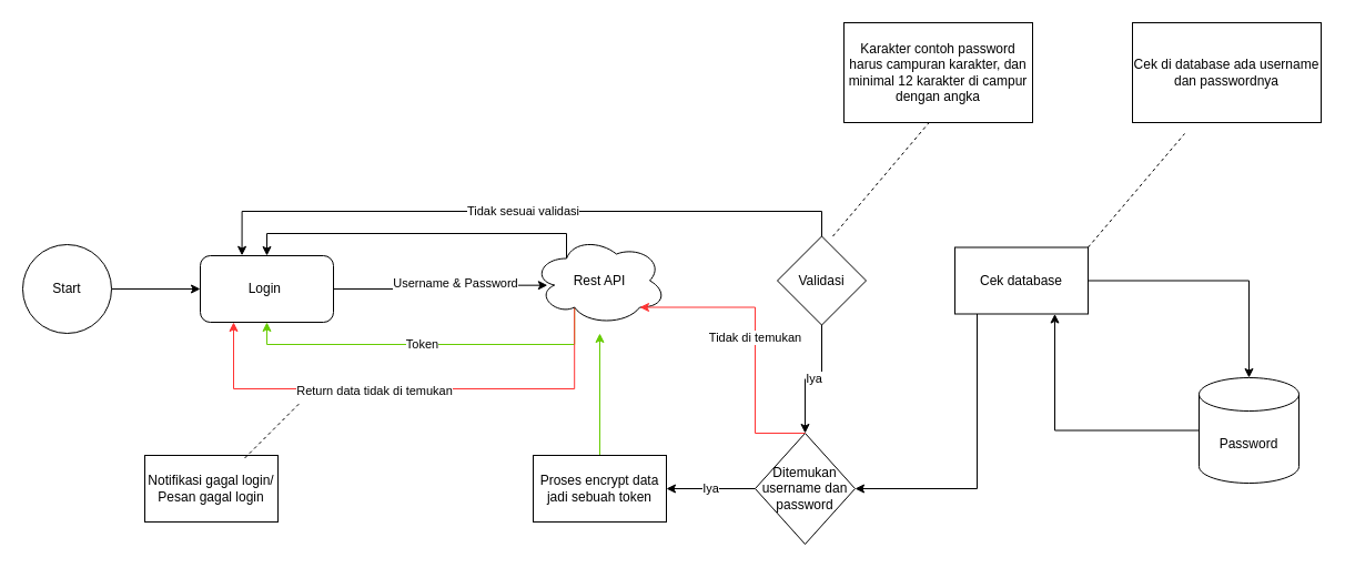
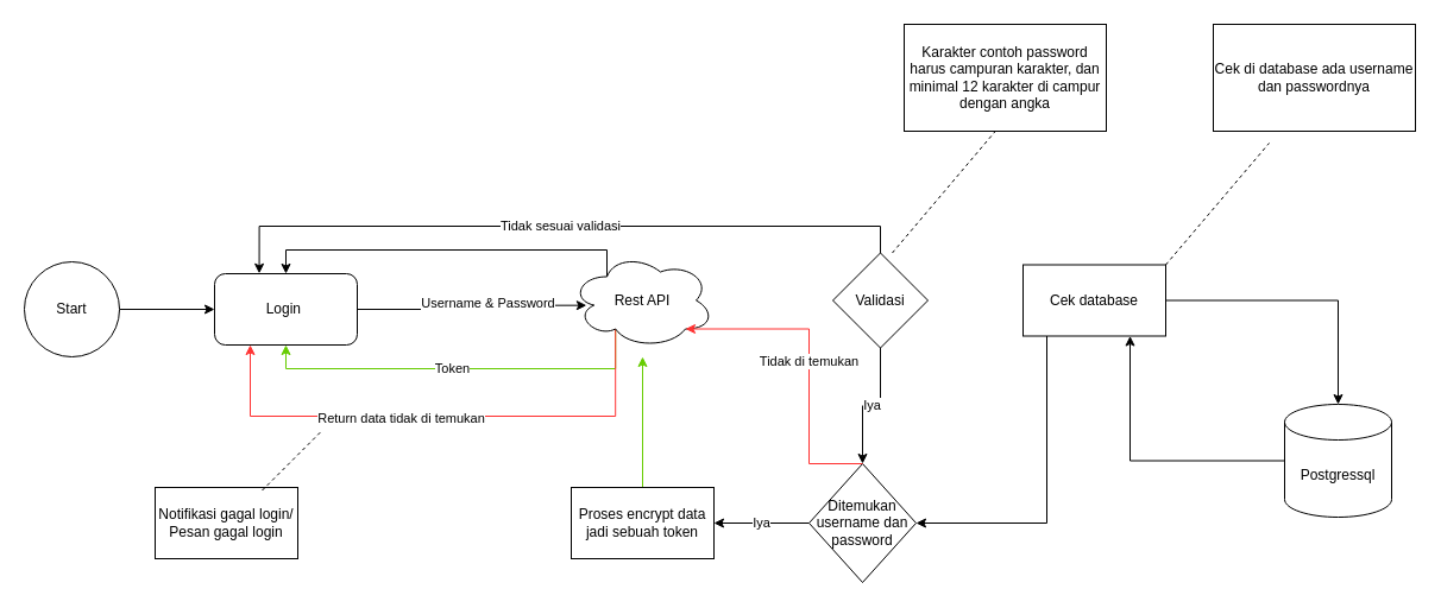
- <mxCell id="5" value="Password" style="shape=cylinder3;whiteSpace=wrap;html=1;boundedLbl=1;backgroundOutline=1;size=15;" parent="1" vertex="1"><mxGeometry x="1080" y="340" width="90" height="95" as="geometry" /></mxCell>
+ <mxCell id="5" value="Postgressql" style="shape=cylinder3;whiteSpace=wrap;html=1;boundedLbl=1;backgroundOutline=1;size=15;" parent="1" vertex="1"><mxGeometry x="1080" y="340" width="90" height="95" as="geometry" /></mxCell>
